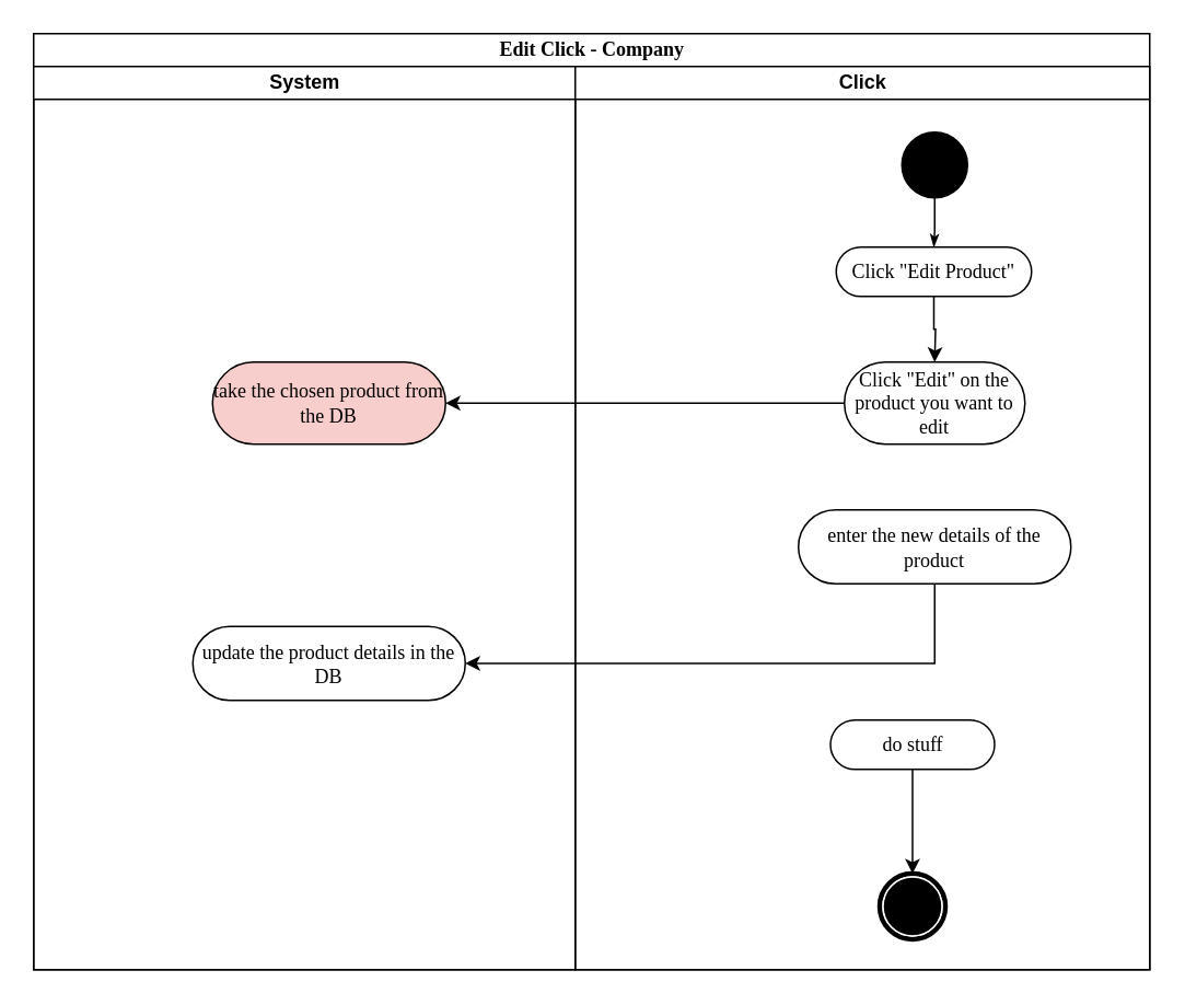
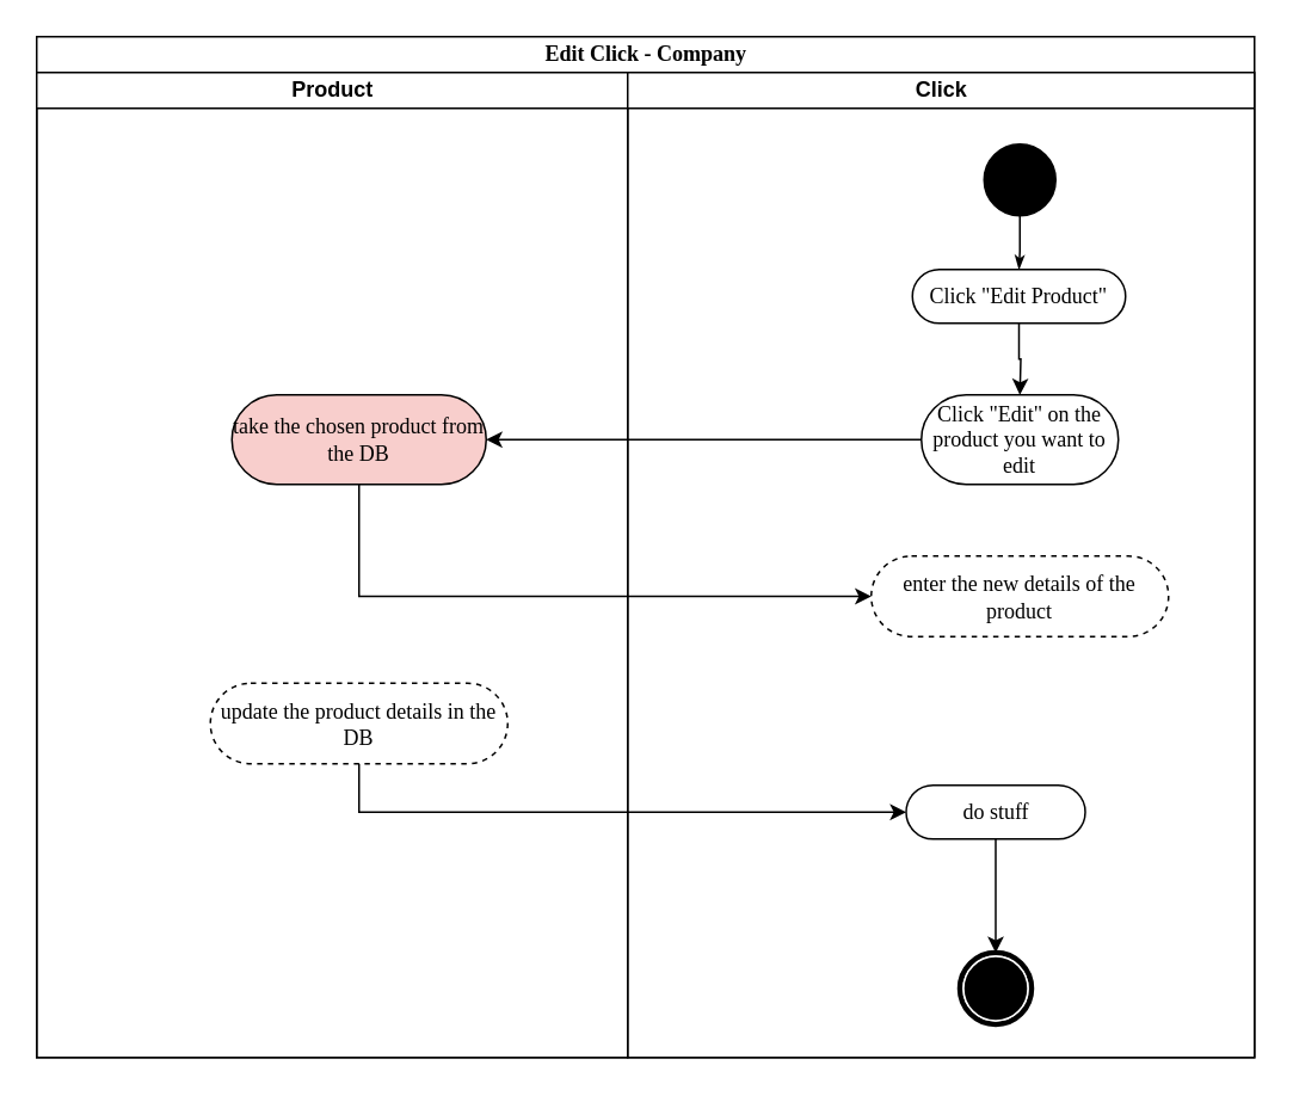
- <mxCell id="3" value="System" style="swimlane;html=1;startSize=20;" parent="2" vertex="1"><mxGeometry y="20" width="330" height="550" as="geometry" /></mxCell>
+ <mxCell id="3" value="Product" style="swimlane;html=1;startSize=20;" parent="2" vertex="1"><mxGeometry y="20" width="330" height="550" as="geometry" /></mxCell>
+ <mxCell id="16" style="edgeStyle=orthogonalEdgeStyle;rounded=0;orthogonalLoop=1;jettySize=auto;html=1;entryX=0;entryY=0.5;entryDx=0;entryDy=0;exitX=0.5;exitY=1;exitDx=0;exitDy=0;" parent="2" source="4" target="14" edge="1"><mxGeometry relative="1" as="geometry" /></mxCell>
- <mxCell id="14" value="enter the new details of the product" style="rounded=1;whiteSpace=wrap;html=1;shadow=0;comic=0;labelBackgroundColor=none;strokeColor=#000000;strokeWidth=1;fillColor=#ffffff;fontFamily=Verdana;fontSize=12;fontColor=#000000;align=center;arcSize=50;" parent="6" vertex="1"><mxGeometry x="136" y="270" width="166" height="45" as="geometry" /></mxCell>
+ <mxCell id="14" value="enter the new details of the product" style="rounded=1;whiteSpace=wrap;html=1;shadow=0;comic=0;labelBackgroundColor=none;strokeColor=#000000;strokeWidth=1;fillColor=#ffffff;fontFamily=Verdana;fontSize=12;fontColor=#000000;align=center;arcSize=50;dashed=1;" parent="6" vertex="1"><mxGeometry x="136" y="270" width="166" height="45" as="geometry" /></mxCell>
- <mxCell id="5" value="update the product details in the DB" style="rounded=1;whiteSpace=wrap;html=1;shadow=0;comic=0;labelBackgroundColor=none;strokeColor=#000000;strokeWidth=1;fillColor=#ffffff;fontFamily=Verdana;fontSize=12;fontColor=#000000;align=center;arcSize=50;" vertex="1" parent="3"><mxGeometry x="97" y="341" width="166" height="45" as="geometry" /></mxCell>
+ <mxCell id="5" value="update the product details in the DB" style="rounded=1;whiteSpace=wrap;html=1;shadow=0;comic=0;labelBackgroundColor=none;strokeColor=#000000;strokeWidth=1;fillColor=#ffffff;fontFamily=Verdana;fontSize=12;fontColor=#000000;align=center;arcSize=50;dashed=1;" vertex="1" parent="3"><mxGeometry x="97" y="341" width="166" height="45" as="geometry" /></mxCell>
- <mxCell id="17" style="edgeStyle=orthogonalEdgeStyle;rounded=0;orthogonalLoop=1;jettySize=auto;html=1;entryX=1;entryY=0.5;entryDx=0;entryDy=0;exitX=0.5;exitY=1;exitDx=0;exitDy=0;" edge="1" parent="2" source="14" target="5"><mxGeometry relative="1" as="geometry" /></mxCell>
+ <mxCell id="18" style="edgeStyle=orthogonalEdgeStyle;rounded=0;orthogonalLoop=1;jettySize=auto;html=1;entryX=0;entryY=0.5;entryDx=0;entryDy=0;exitX=0.5;exitY=1;exitDx=0;exitDy=0;" edge="1" parent="2" source="5" target="12"><mxGeometry relative="1" as="geometry" /></mxCell>
